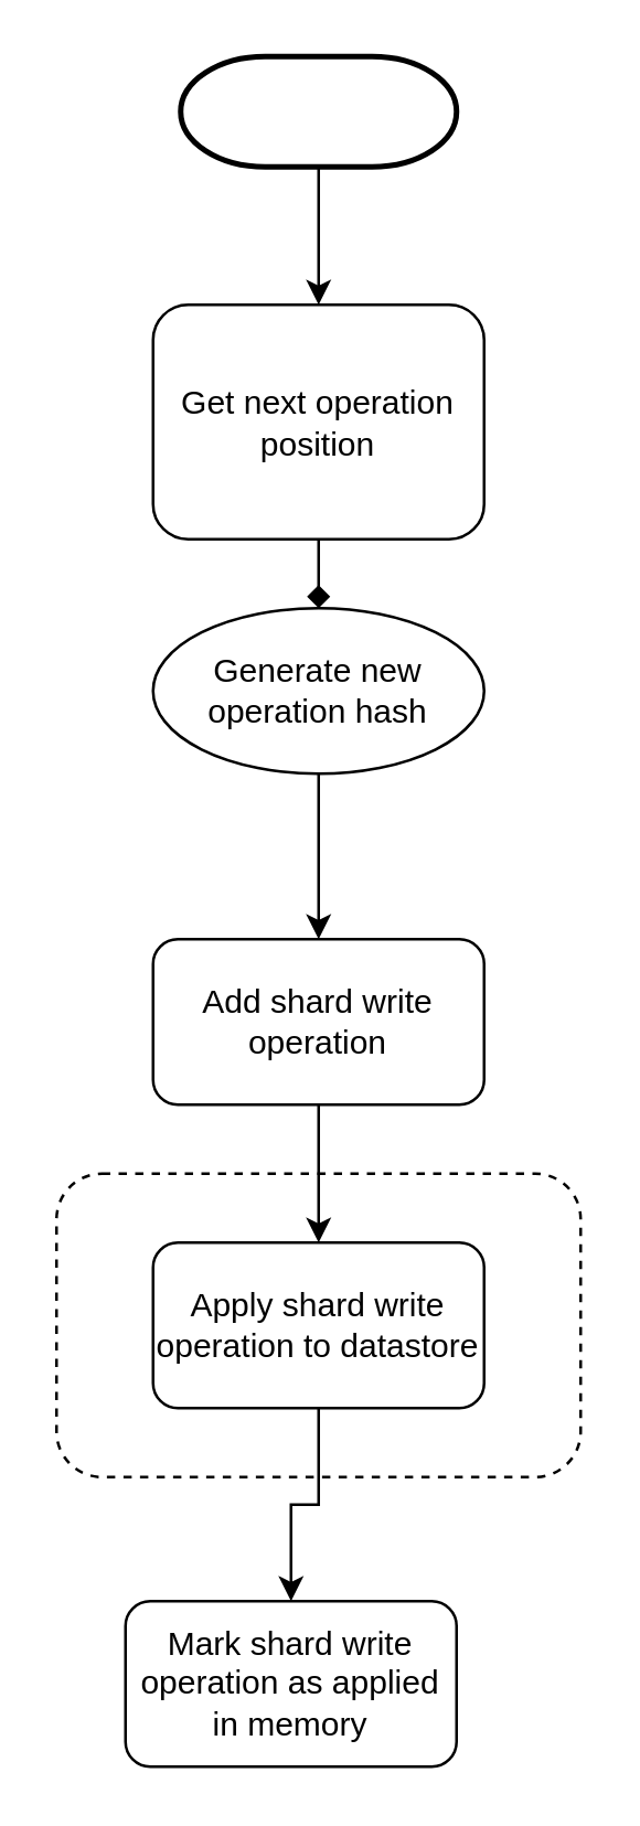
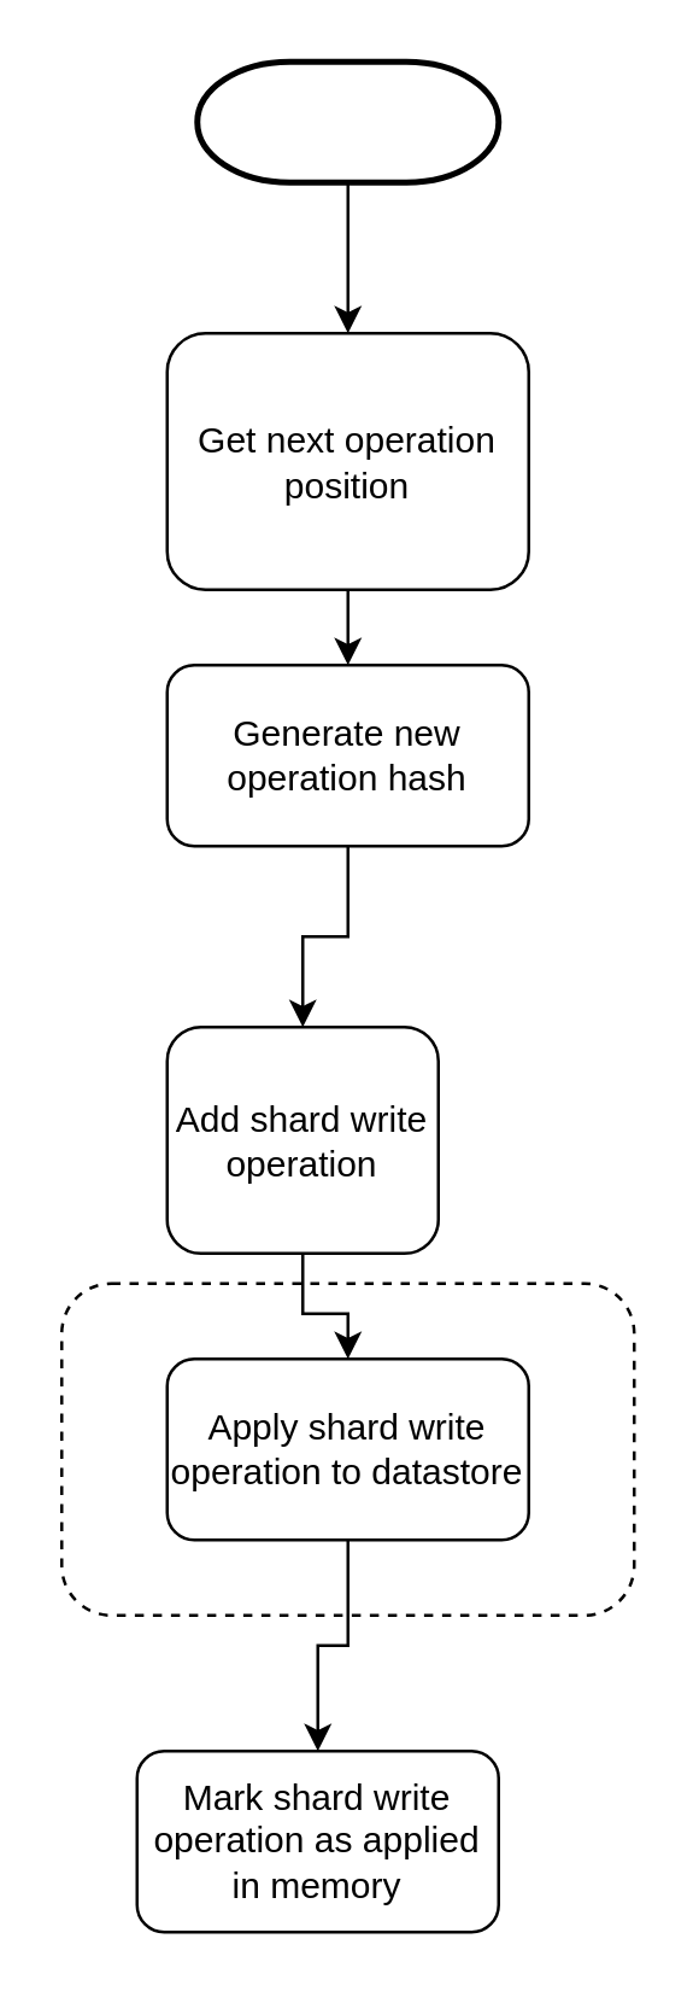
- <mxCell id="3" style="edgeStyle=orthogonalEdgeStyle;rounded=0;orthogonalLoop=1;jettySize=auto;html=1;entryX=0.5;entryY=0;entryDx=0;entryDy=0;endArrow=diamond;" edge="1" parent="1" source="4" target="8"><mxGeometry relative="1" as="geometry"><mxPoint x="115" y="240" as="targetPoint" /></mxGeometry></mxCell>
+ <mxCell id="3" style="edgeStyle=orthogonalEdgeStyle;rounded=0;orthogonalLoop=1;jettySize=auto;html=1;entryX=0.5;entryY=0;entryDx=0;entryDy=0;" edge="1" parent="1" source="4" target="8"><mxGeometry relative="1" as="geometry"><mxPoint x="115" y="240" as="targetPoint" /></mxGeometry></mxCell>
- <mxCell id="8" value="Generate new operation hash" style="ellipse;whiteSpace=wrap;html=1;" vertex="1" parent="1"><mxGeometry x="55" y="220" width="120" height="60" as="geometry" /></mxCell>
+ <mxCell id="8" value="Generate new operation hash" style="rounded=1;whiteSpace=wrap;html=1;" vertex="1" parent="1"><mxGeometry x="55" y="220" width="120" height="60" as="geometry" /></mxCell>
- <mxCell id="12" value="Add shard write operation" style="rounded=1;whiteSpace=wrap;html=1;" vertex="1" parent="1"><mxGeometry x="55" y="340" width="120" height="60" as="geometry" /></mxCell>
+ <mxCell id="12" value="Add shard write operation" style="rounded=1;whiteSpace=wrap;html=1;" vertex="1" parent="1"><mxGeometry x="55" y="340" width="90" height="75" as="geometry" /></mxCell>
